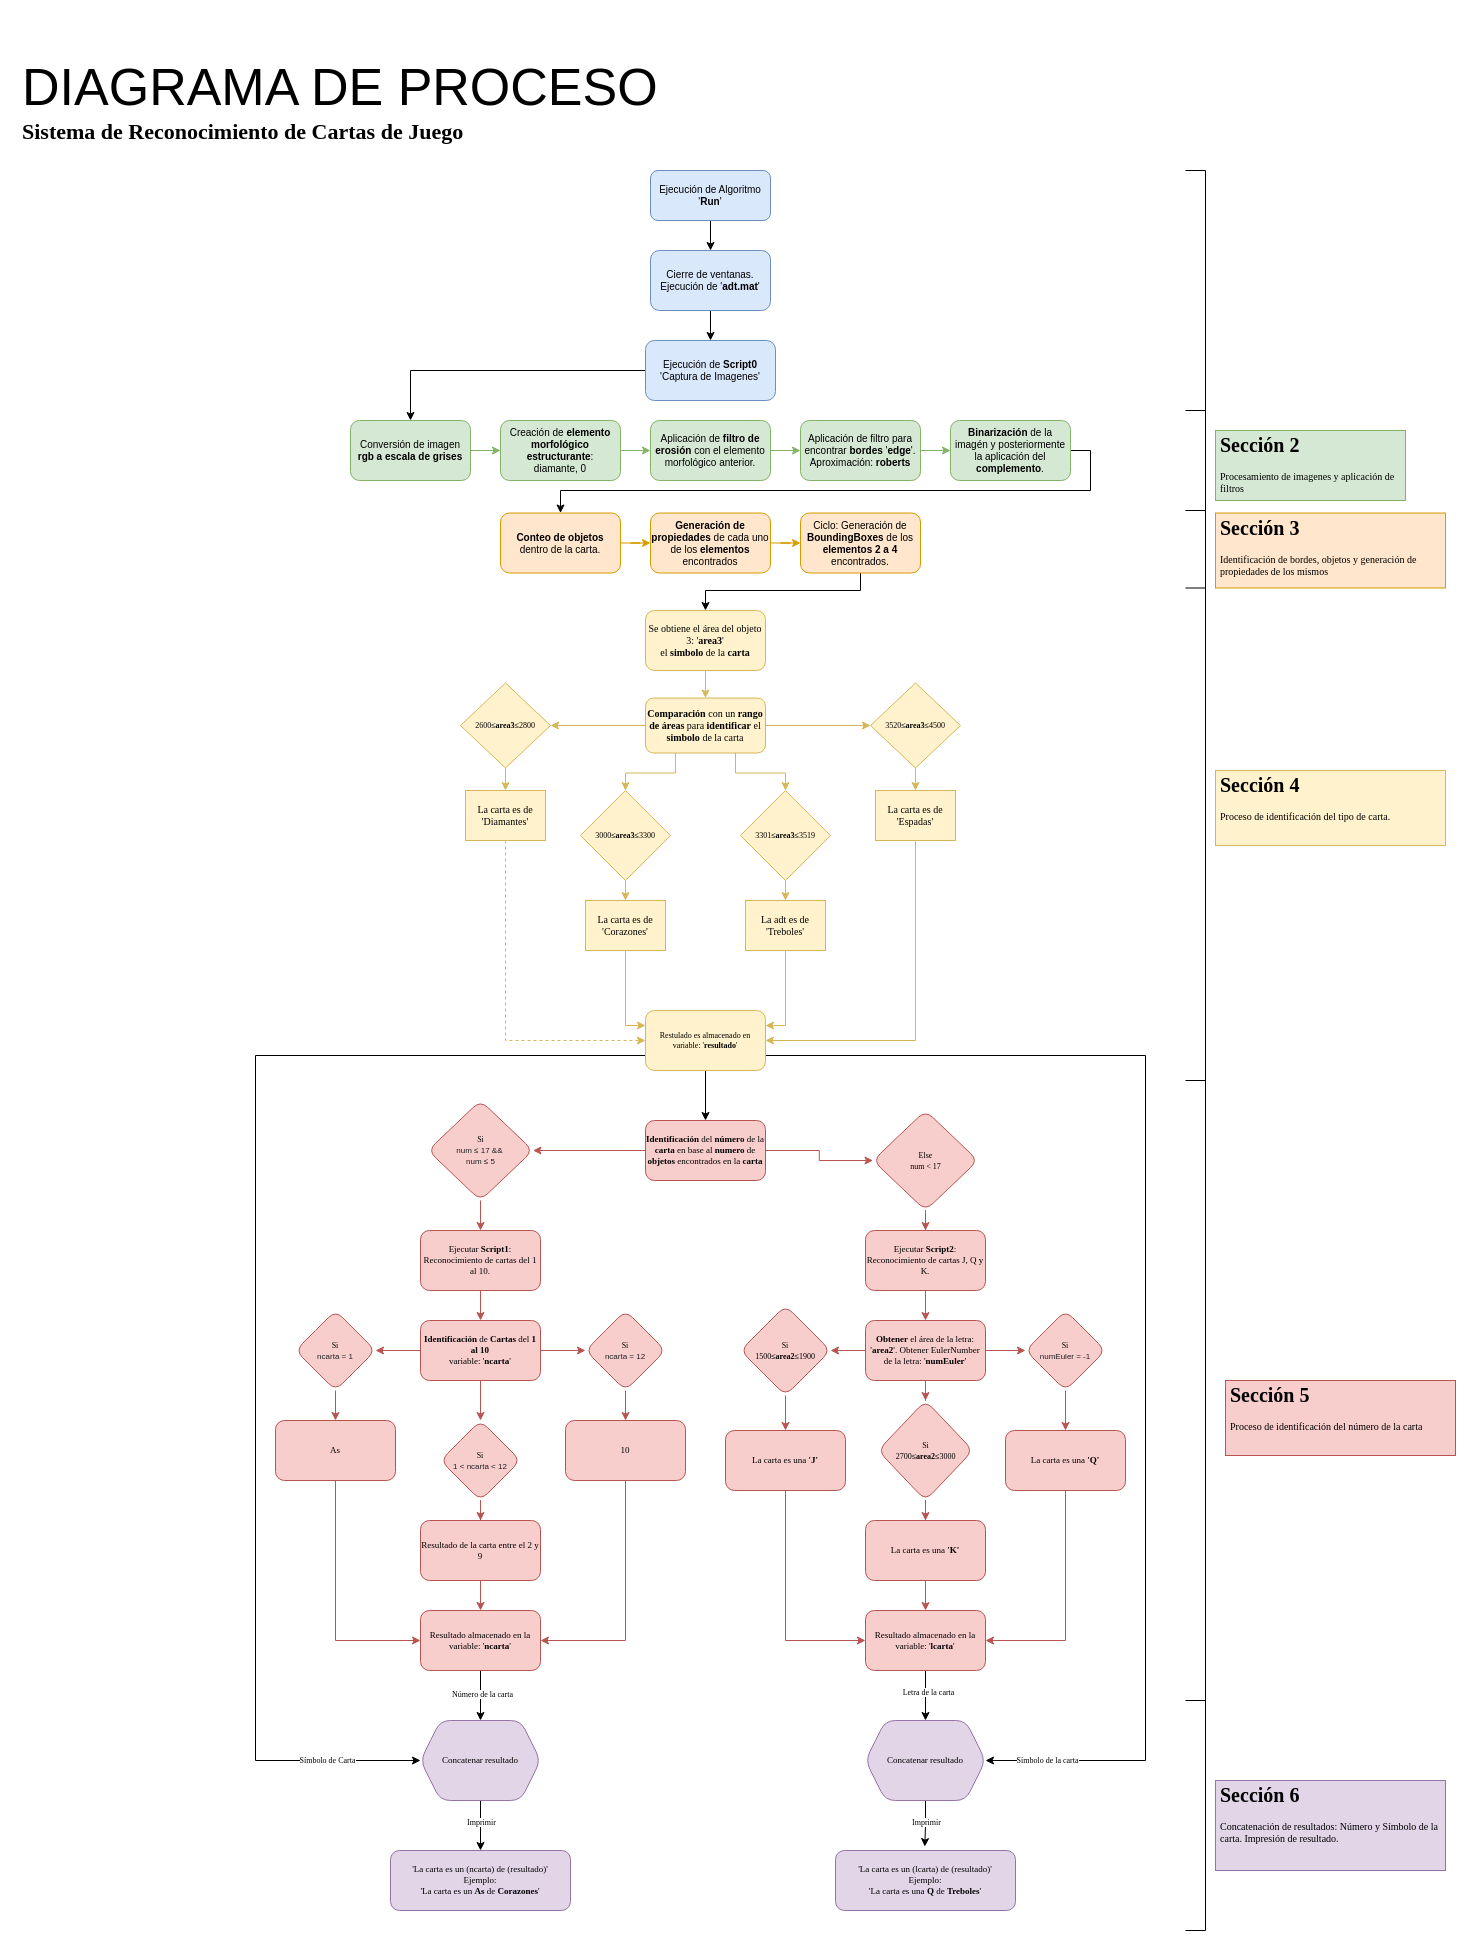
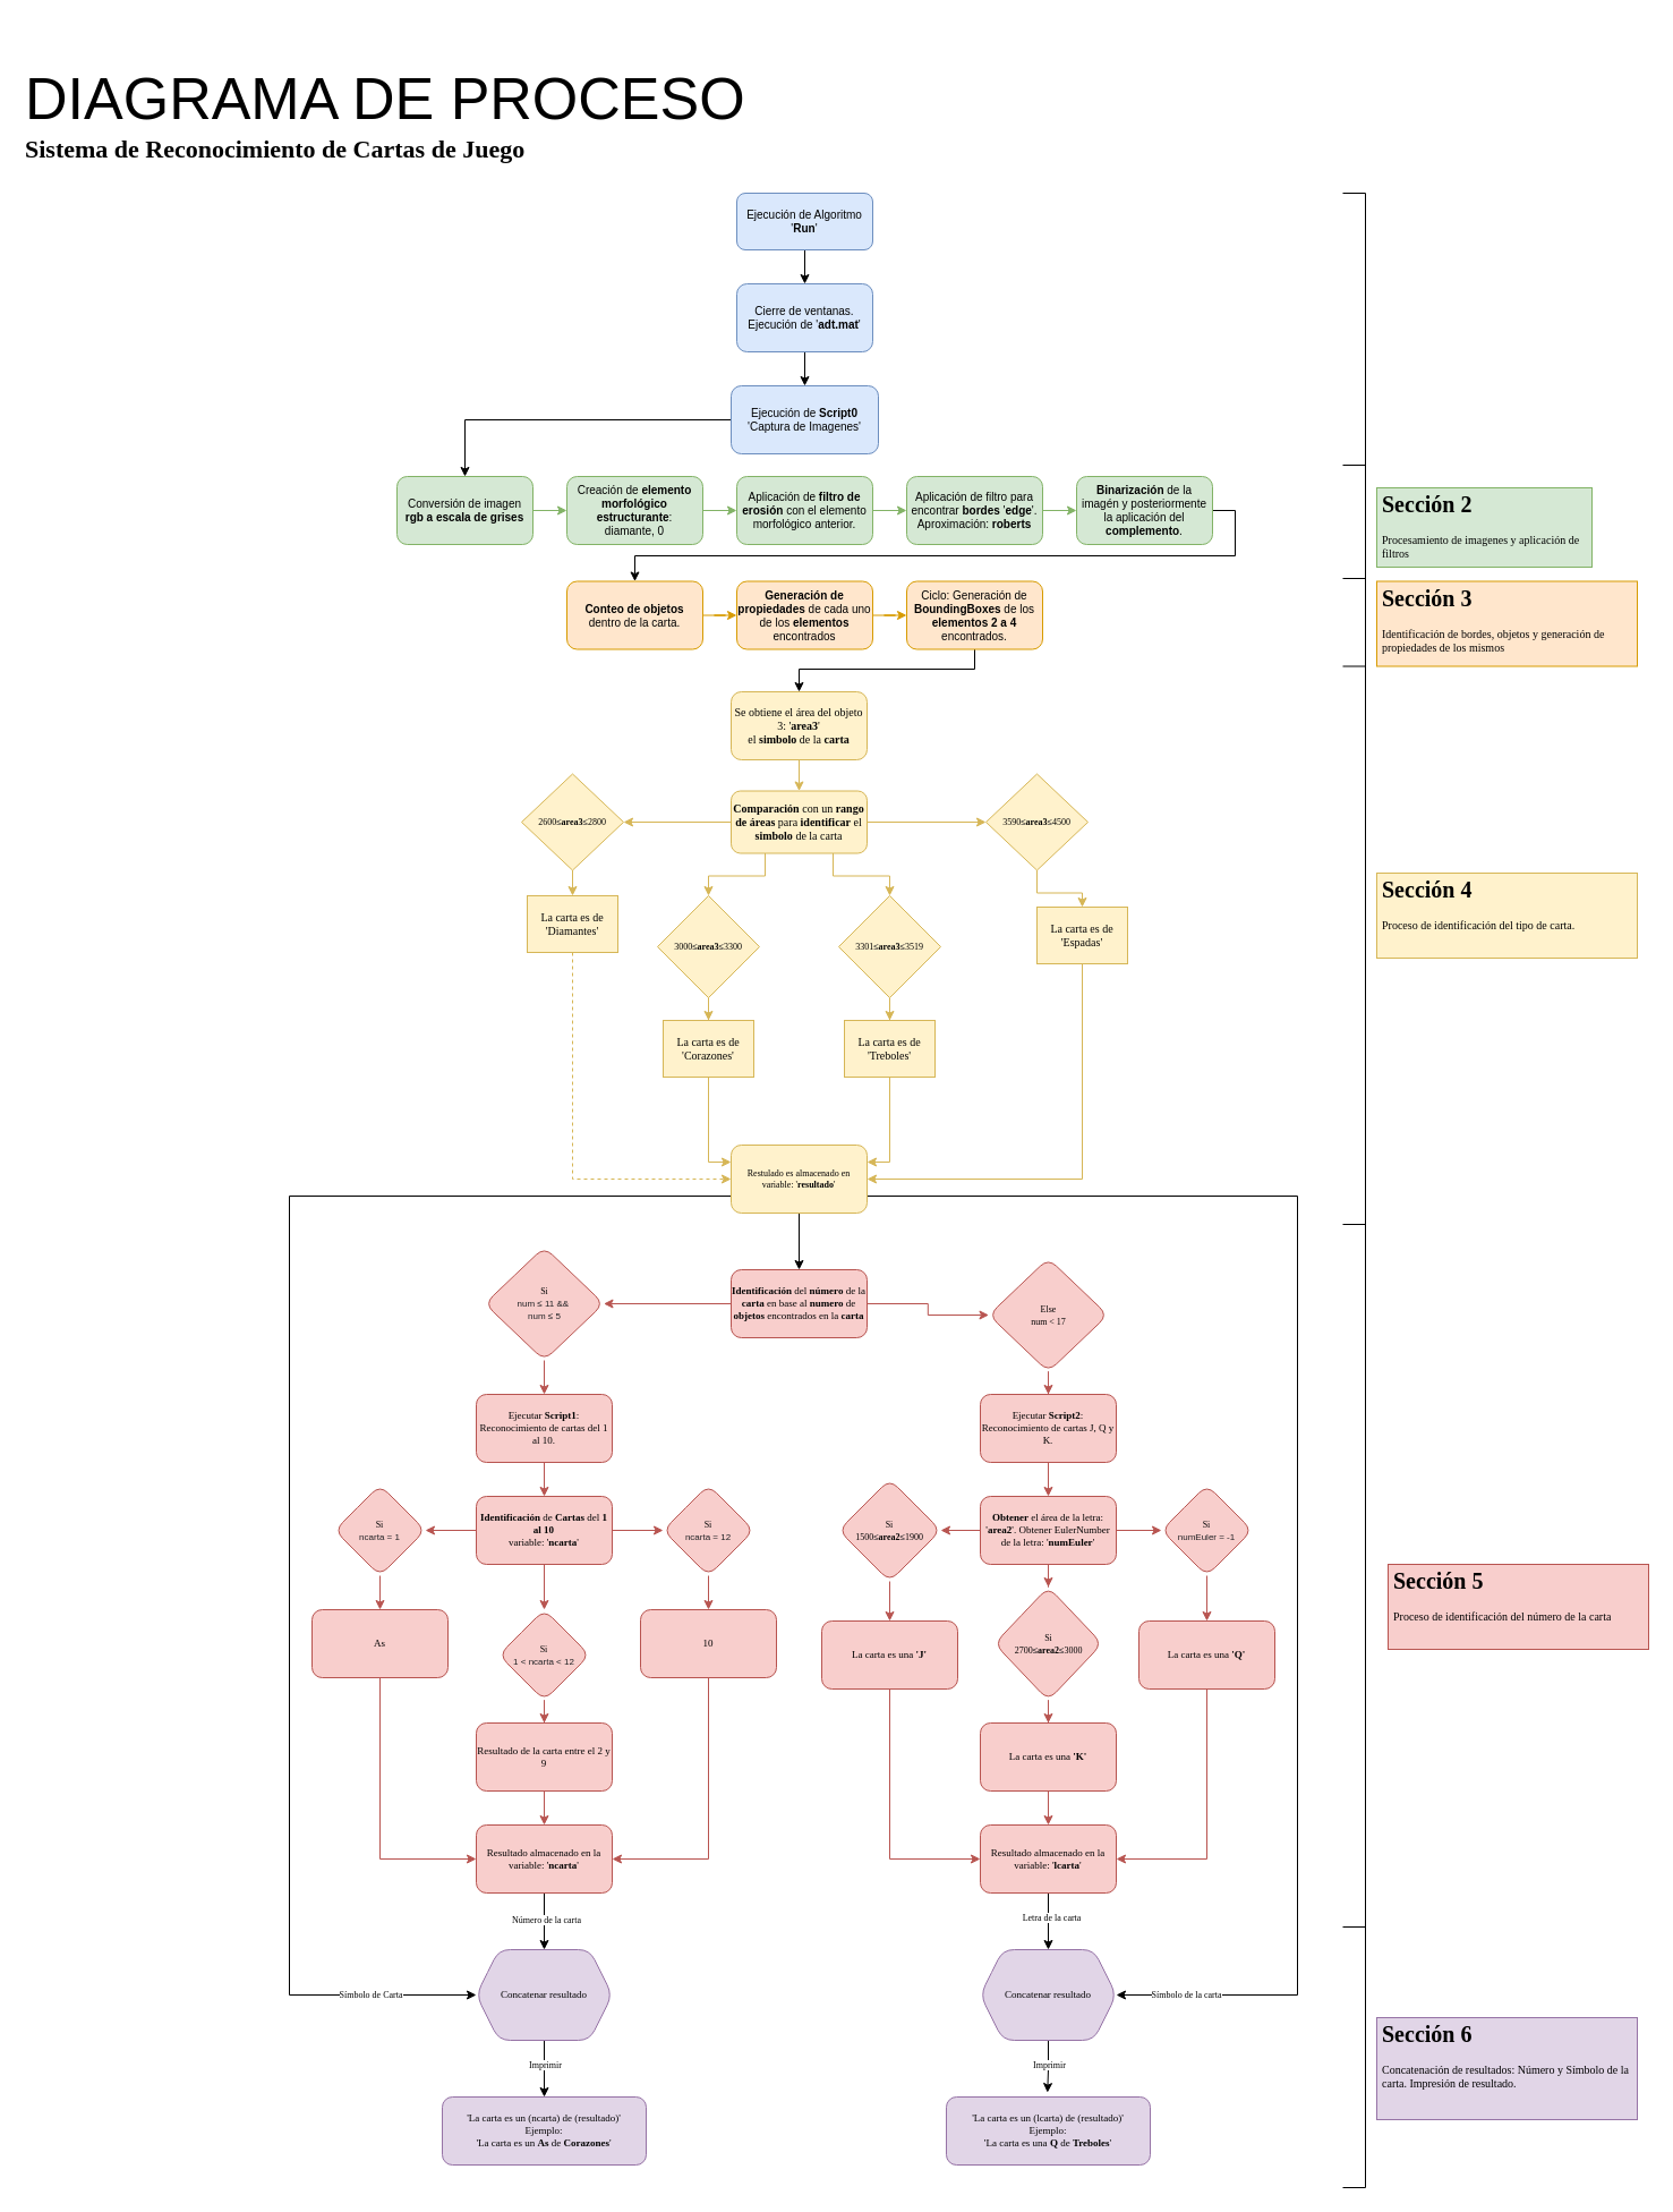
- <mxCell id="52" value="&lt;span style=&quot;font-size: 8px;&quot;&gt;3520&lt;/span&gt;&lt;span style=&quot;font-size: 8px; color: rgb(32, 33, 36); font-family: arial, sans-serif; text-align: left;&quot;&gt;≤&lt;/span&gt;&lt;b style=&quot;font-size: 8px;&quot;&gt;area3&lt;/b&gt;&lt;span style=&quot;font-size: 8px; color: rgb(32, 33, 36); font-family: arial, sans-serif; text-align: left;&quot;&gt;≤&lt;/span&gt;&lt;span style=&quot;font-size: 8px;&quot;&gt;4500&lt;/span&gt;" style="rhombus;whiteSpace=wrap;html=1;fontFamily=Verdana;fontSize=7;fillColor=#fff2cc;strokeColor=#d6b656;" parent="1" vertex="1"><mxGeometry x="870" y="682.5" width="90" height="85" as="geometry" /></mxCell>
+ <mxCell id="52" value="&lt;span style=&quot;font-size: 8px;&quot;&gt;3590&lt;/span&gt;&lt;span style=&quot;font-size: 8px; color: rgb(32, 33, 36); font-family: arial, sans-serif; text-align: left;&quot;&gt;≤&lt;/span&gt;&lt;b style=&quot;font-size: 8px;&quot;&gt;area3&lt;/b&gt;&lt;span style=&quot;font-size: 8px; color: rgb(32, 33, 36); font-family: arial, sans-serif; text-align: left;&quot;&gt;≤&lt;/span&gt;&lt;span style=&quot;font-size: 8px;&quot;&gt;4500&lt;/span&gt;" style="rhombus;whiteSpace=wrap;html=1;fontFamily=Verdana;fontSize=7;fillColor=#fff2cc;strokeColor=#d6b656;" parent="1" vertex="1"><mxGeometry x="870" y="682.5" width="90" height="85" as="geometry" /></mxCell>
- <mxCell id="54" value="La carta es de 'Espadas'" style="whiteSpace=wrap;html=1;fontSize=10;fontFamily=Verdana;fillColor=#fff2cc;strokeColor=#d6b656;" parent="1" vertex="1"><mxGeometry x="875" y="790" width="80" height="50" as="geometry" /></mxCell>
+ <mxCell id="54" value="La carta es de 'Espadas'" style="whiteSpace=wrap;html=1;fontSize=10;fontFamily=Verdana;fillColor=#fff2cc;strokeColor=#d6b656;" parent="1" vertex="1"><mxGeometry x="915" y="800" width="80" height="50" as="geometry" /></mxCell>
- <mxCell id="50" value="La adt es de 'Treboles'" style="whiteSpace=wrap;html=1;fontSize=10;fontFamily=Verdana;fillColor=#fff2cc;strokeColor=#d6b656;" parent="1" vertex="1"><mxGeometry x="745" y="900" width="80" height="50" as="geometry" /></mxCell>
+ <mxCell id="50" value="La carta es de 'Treboles'" style="whiteSpace=wrap;html=1;fontSize=10;fontFamily=Verdana;fillColor=#fff2cc;strokeColor=#d6b656;" parent="1" vertex="1"><mxGeometry x="745" y="900" width="80" height="50" as="geometry" /></mxCell>
- <mxCell id="66" value="&lt;font style=&quot;font-size: 8px;&quot;&gt;Si &lt;br&gt;&lt;/font&gt;&lt;div style=&quot;&quot;&gt;&lt;font face=&quot;arial, sans-serif&quot; color=&quot;#202124&quot;&gt;&lt;span style=&quot;font-size: 8px;&quot;&gt;num ≤ 17 &amp;amp;&amp;amp;&amp;nbsp;&lt;/span&gt;&lt;/font&gt;&lt;br&gt;&lt;/div&gt;&lt;div style=&quot;&quot;&gt;&lt;font face=&quot;arial, sans-serif&quot; color=&quot;#202124&quot;&gt;&lt;span style=&quot;font-size: 8px;&quot;&gt;num ≤ 5&lt;/span&gt;&lt;/font&gt;&lt;br&gt;&lt;/div&gt;" style="rhombus;whiteSpace=wrap;html=1;fontSize=9;fontFamily=Verdana;rounded=1;align=center;fillColor=#f8cecc;strokeColor=#b85450;" parent="1" vertex="1"><mxGeometry x="427.5" y="1100" width="105" height="100" as="geometry" /></mxCell>
+ <mxCell id="66" value="&lt;font style=&quot;font-size: 8px;&quot;&gt;Si &lt;br&gt;&lt;/font&gt;&lt;div style=&quot;&quot;&gt;&lt;font face=&quot;arial, sans-serif&quot; color=&quot;#202124&quot;&gt;&lt;span style=&quot;font-size: 8px;&quot;&gt;num ≤ 11 &amp;amp;&amp;amp;&amp;nbsp;&lt;/span&gt;&lt;/font&gt;&lt;br&gt;&lt;/div&gt;&lt;div style=&quot;&quot;&gt;&lt;font face=&quot;arial, sans-serif&quot; color=&quot;#202124&quot;&gt;&lt;span style=&quot;font-size: 8px;&quot;&gt;num ≤ 5&lt;/span&gt;&lt;/font&gt;&lt;br&gt;&lt;/div&gt;" style="rhombus;whiteSpace=wrap;html=1;fontSize=9;fontFamily=Verdana;rounded=1;align=center;fillColor=#f8cecc;strokeColor=#b85450;" parent="1" vertex="1"><mxGeometry x="427.5" y="1100" width="105" height="100" as="geometry" /></mxCell>
